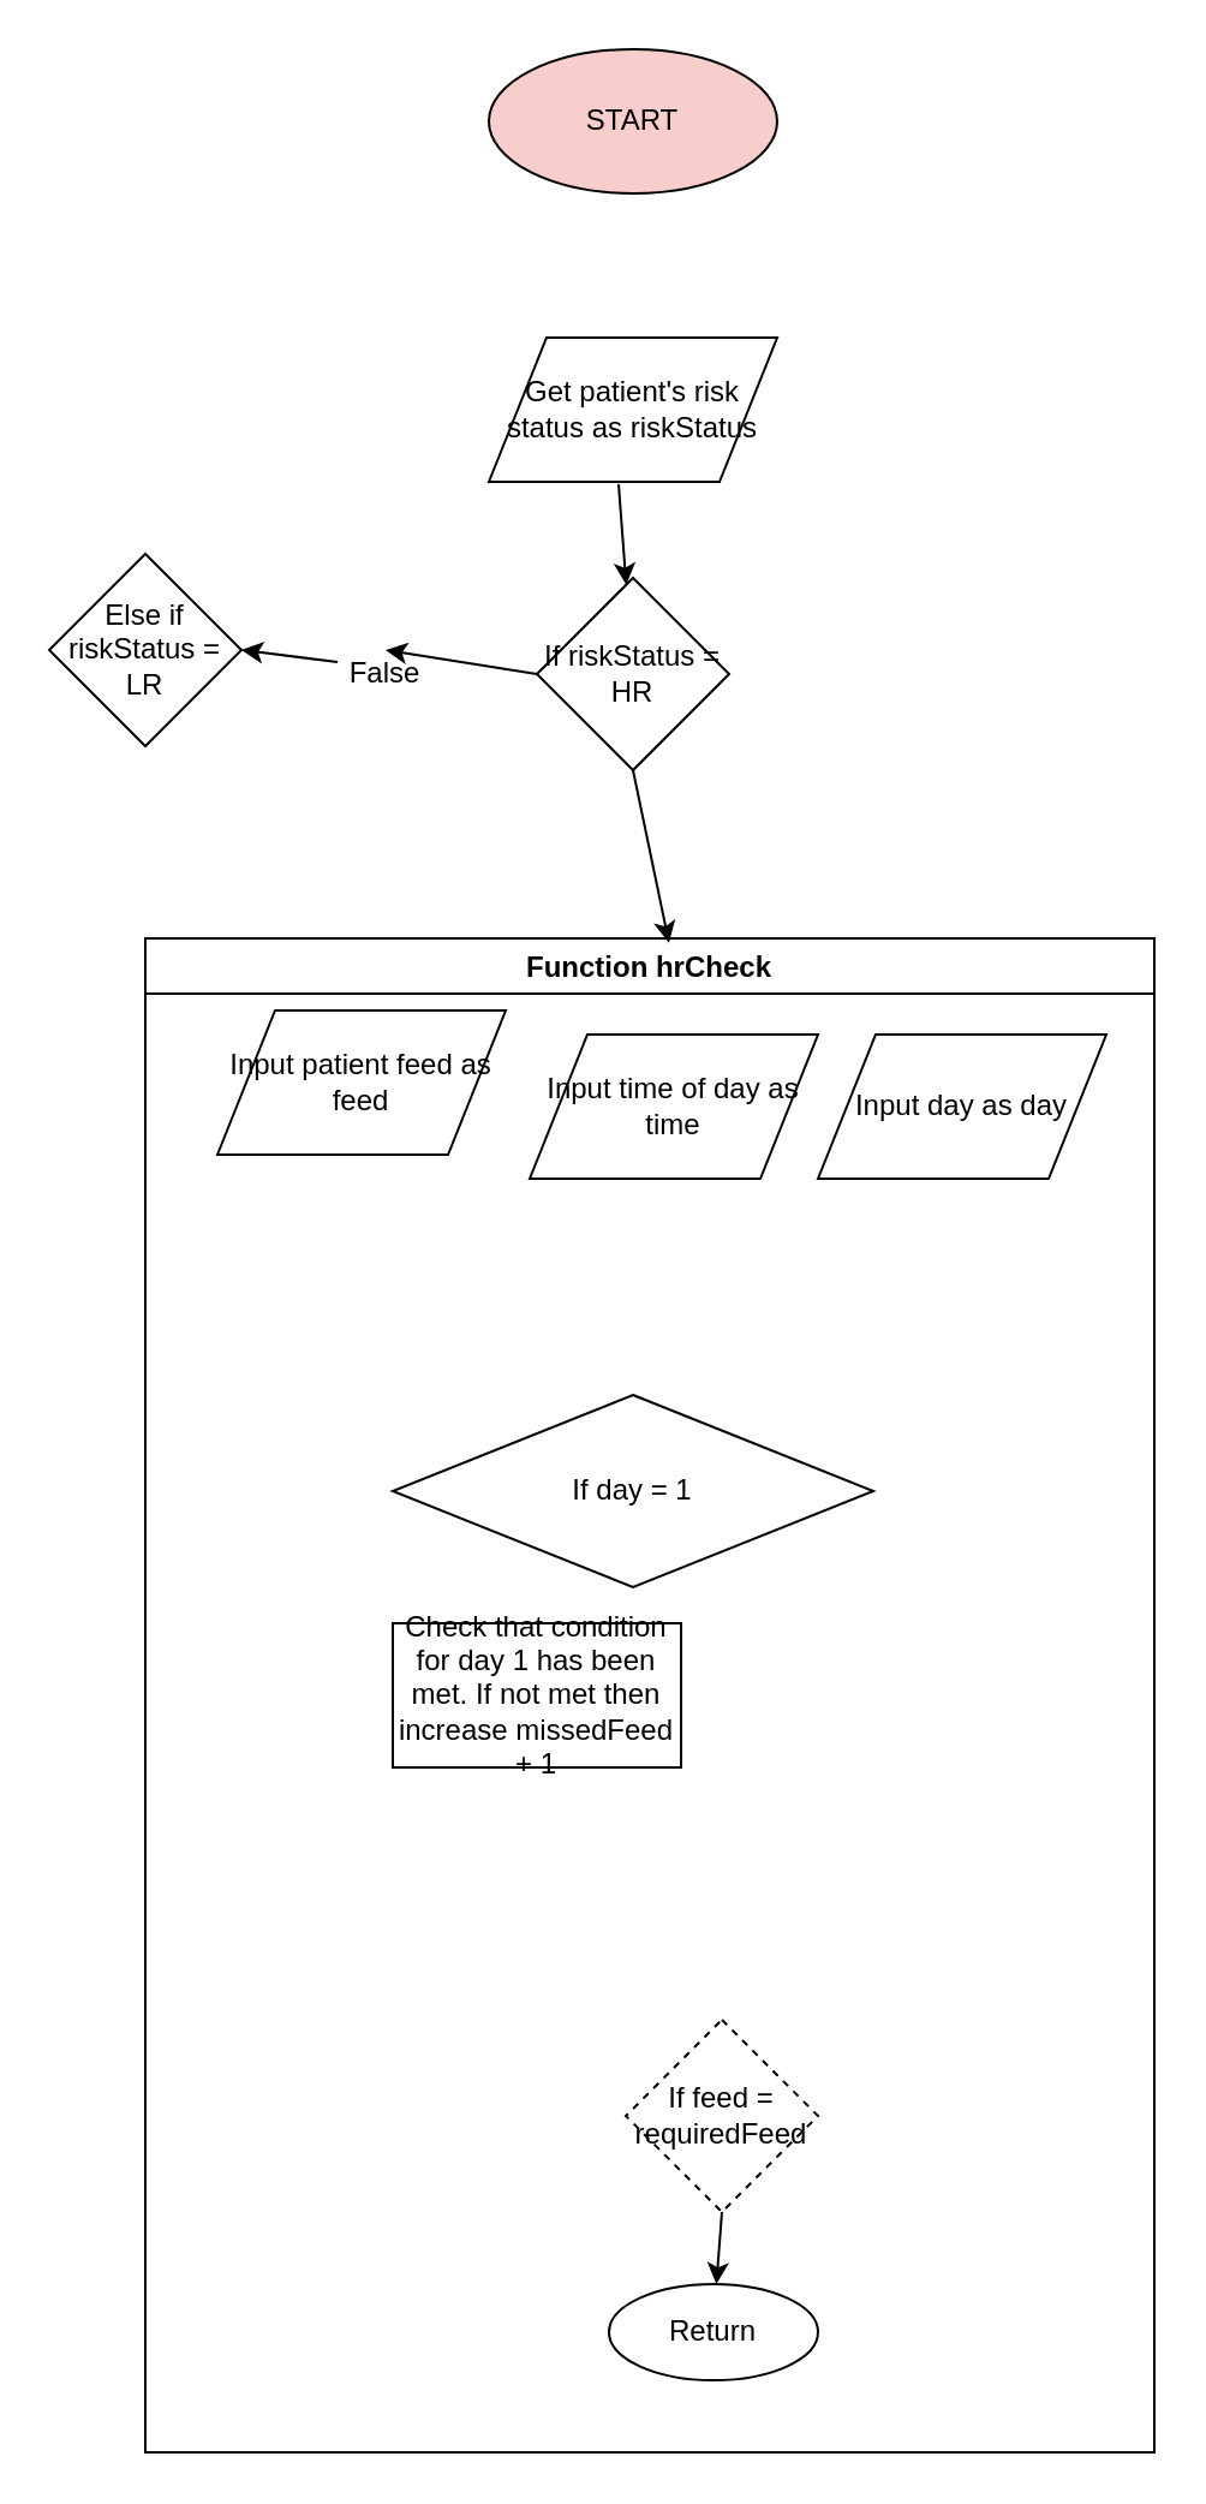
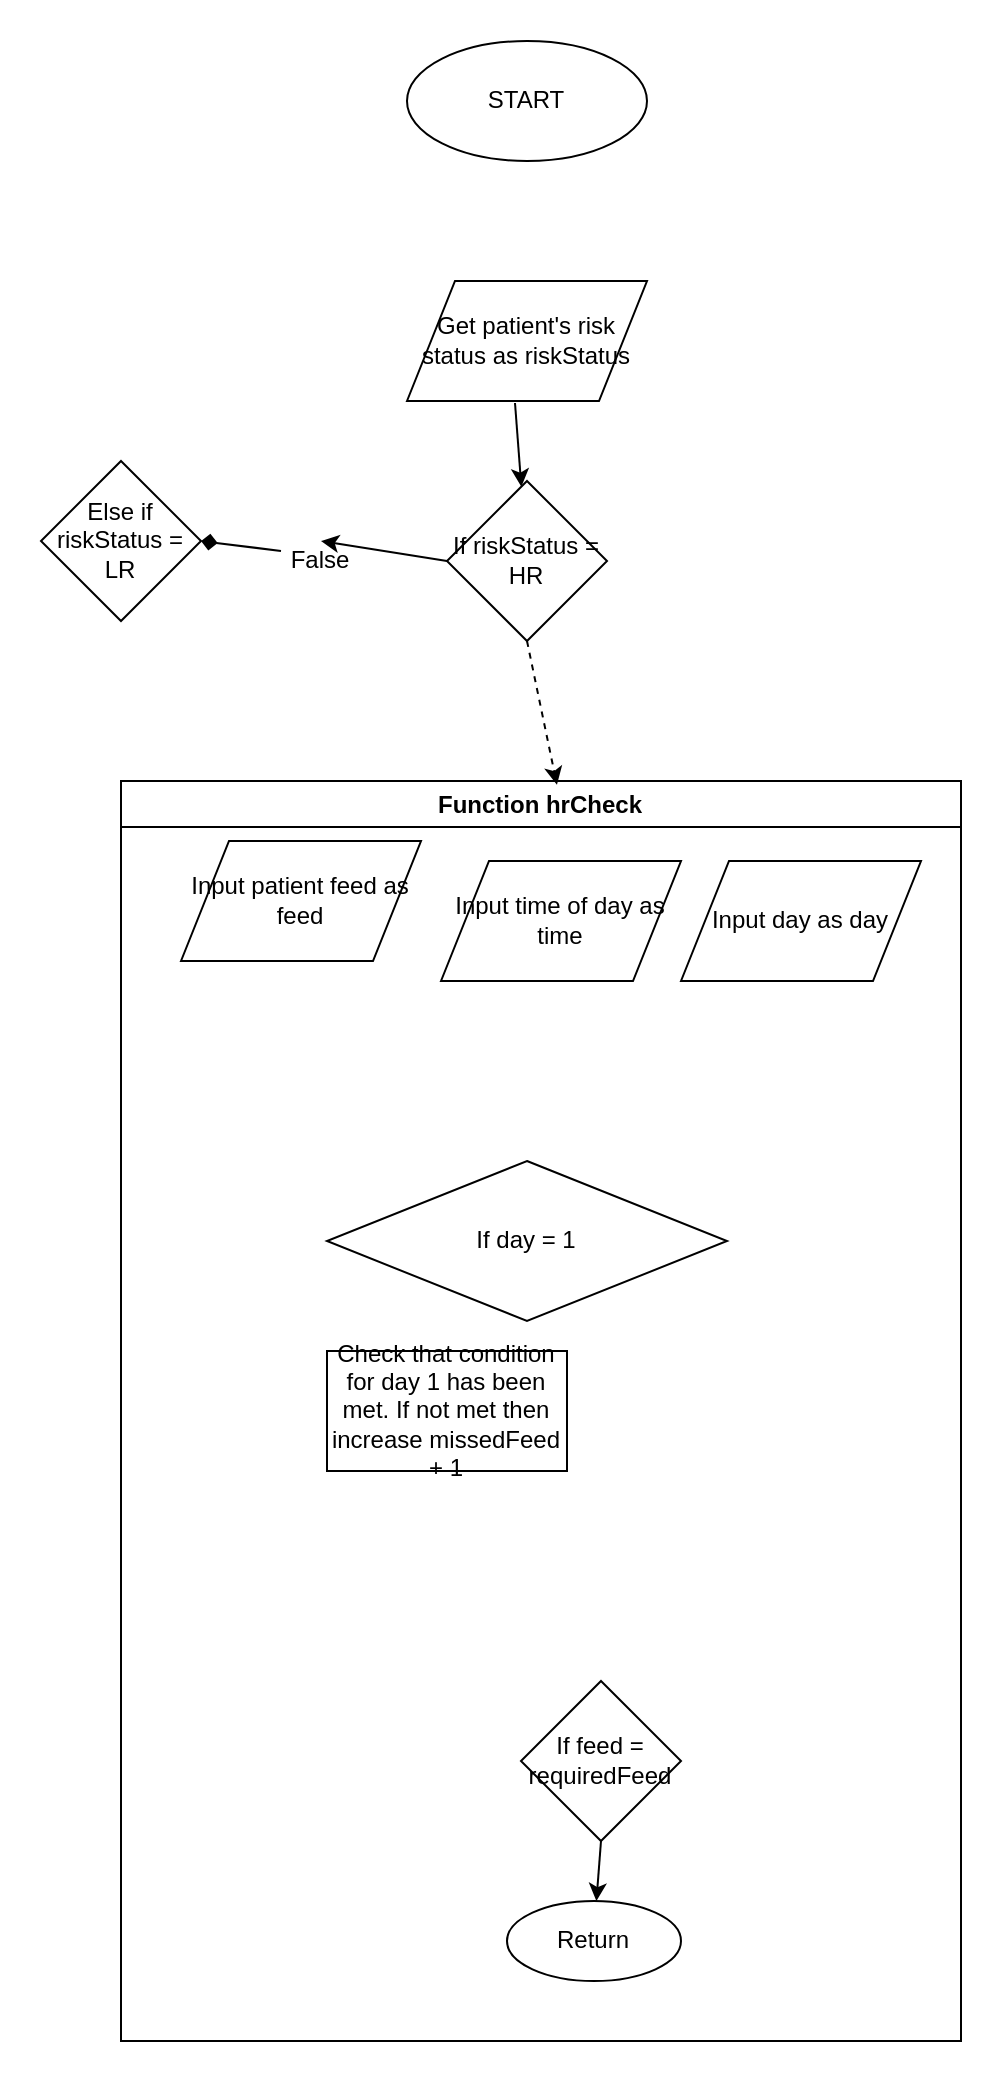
- <mxCell id="2" value="START" style="ellipse;whiteSpace=wrap;html=1;fillColor=#f8cecc;" vertex="1" parent="1"><mxGeometry x="203" y="20" width="120" height="60" as="geometry" /></mxCell>
+ <mxCell id="2" value="START" style="ellipse;whiteSpace=wrap;html=1;" vertex="1" parent="1"><mxGeometry x="203" y="20" width="120" height="60" as="geometry" /></mxCell>
- <mxCell id="6" value="" style="endArrow=classic;html=1;exitX=0;exitY=0.25;exitDx=0;exitDy=0;entryX=1;entryY=0.5;entryDx=0;entryDy=0;" edge="1" parent="1" source="7" target="5"><mxGeometry width="50" height="50" relative="1" as="geometry"><mxPoint x="200" y="520" as="sourcePoint" /><mxPoint x="250" y="470" as="targetPoint" /></mxGeometry></mxCell>
+ <mxCell id="6" value="" style="endArrow=diamond;html=1;exitX=0;exitY=0.25;exitDx=0;exitDy=0;entryX=1;entryY=0.5;entryDx=0;entryDy=0;" edge="1" parent="1" source="7" target="5"><mxGeometry width="50" height="50" relative="1" as="geometry"><mxPoint x="200" y="520" as="sourcePoint" /><mxPoint x="250" y="470" as="targetPoint" /></mxGeometry></mxCell>
- <mxCell id="19" value="" style="endArrow=classic;html=1;exitX=0.5;exitY=1;exitDx=0;exitDy=0;entryX=0.519;entryY=0.003;entryDx=0;entryDy=0;entryPerimeter=0;" edge="1" parent="1" source="4" target="10"><mxGeometry width="50" height="50" relative="1" as="geometry"><mxPoint x="40" y="790" as="sourcePoint" /><mxPoint x="90" y="740" as="targetPoint" /></mxGeometry></mxCell>
+ <mxCell id="19" value="" style="endArrow=classic;html=1;exitX=0.5;exitY=1;exitDx=0;exitDy=0;entryX=0.519;entryY=0.003;entryDx=0;entryDy=0;entryPerimeter=0;dashed=1;" edge="1" parent="1" source="4" target="10"><mxGeometry width="50" height="50" relative="1" as="geometry"><mxPoint x="40" y="790" as="sourcePoint" /><mxPoint x="90" y="740" as="targetPoint" /></mxGeometry></mxCell>
- <mxCell id="13" value="If feed = requiredFeed" style="rhombus;whiteSpace=wrap;html=1;dashed=1;" vertex="1" parent="10"><mxGeometry x="200" y="450" width="80" height="80" as="geometry" /></mxCell>
+ <mxCell id="13" value="If feed = requiredFeed" style="rhombus;whiteSpace=wrap;html=1;" vertex="1" parent="10"><mxGeometry x="200" y="450" width="80" height="80" as="geometry" /></mxCell>
